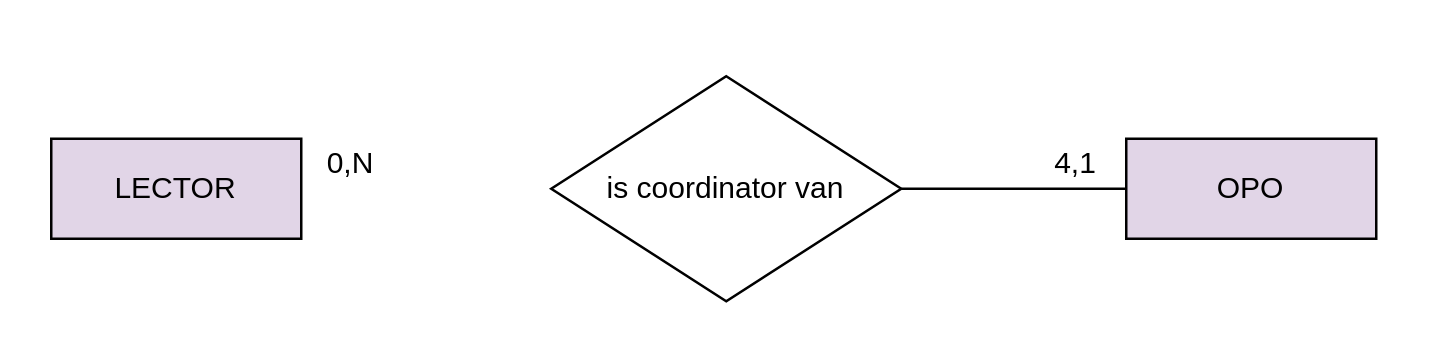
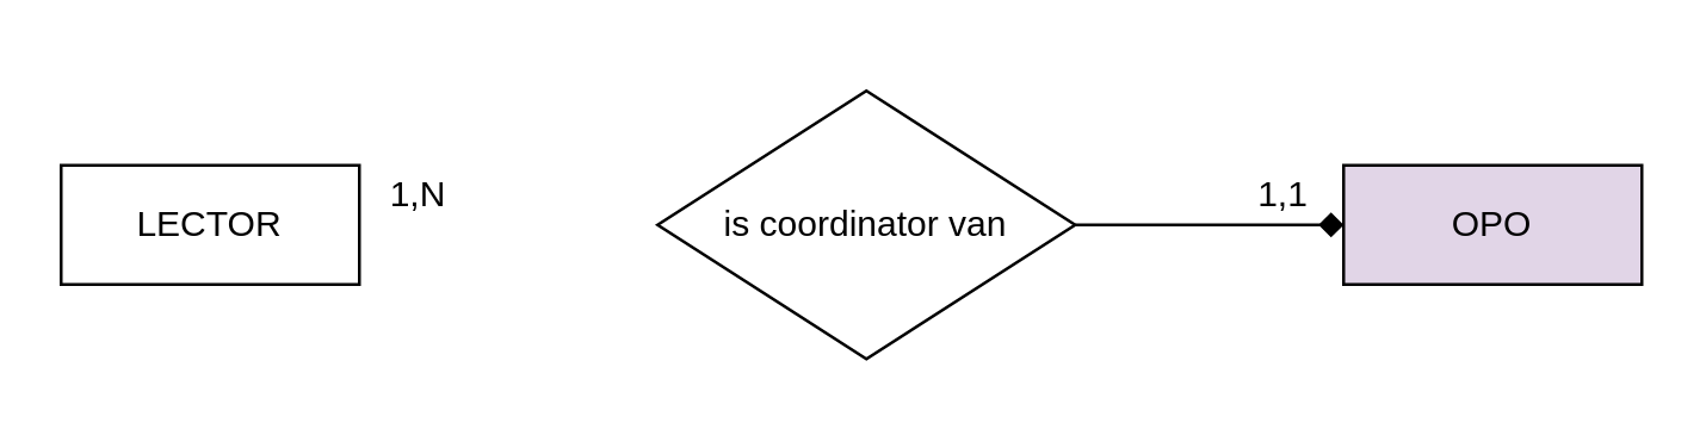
- <mxCell id="9" value="0,N" style="text;html=1;strokeColor=none;fillColor=none;align=center;verticalAlign=middle;whiteSpace=wrap;rounded=0;" vertex="1" parent="1"><mxGeometry x="110" y="50" width="60" height="30" as="geometry" /></mxCell>
+ <mxCell id="9" value="1,N" style="text;html=1;strokeColor=none;fillColor=none;align=center;verticalAlign=middle;whiteSpace=wrap;rounded=0;" vertex="1" parent="1"><mxGeometry x="110" y="50" width="60" height="30" as="geometry" /></mxCell>
- <mxCell id="10" value="4,1" style="text;html=1;strokeColor=none;fillColor=none;align=center;verticalAlign=middle;whiteSpace=wrap;rounded=0;" vertex="1" parent="1"><mxGeometry x="400" y="50" width="60" height="30" as="geometry" /></mxCell>
+ <mxCell id="10" value="1,1" style="text;html=1;strokeColor=none;fillColor=none;align=center;verticalAlign=middle;whiteSpace=wrap;rounded=0;" vertex="1" parent="1"><mxGeometry x="400" y="50" width="60" height="30" as="geometry" /></mxCell>
- <mxCell id="2" value="LECTOR" style="whiteSpace=wrap;html=1;align=center;fillColor=#e1d5e7;" vertex="1" parent="1"><mxGeometry x="20" y="55" width="100" height="40" as="geometry" /></mxCell>
+ <mxCell id="2" value="LECTOR" style="whiteSpace=wrap;html=1;align=center;" vertex="1" parent="1"><mxGeometry x="20" y="55" width="100" height="40" as="geometry" /></mxCell>
- <mxCell id="11" value="" style="endArrow=none;html=1;rounded=0;exitX=1;exitY=0.5;exitDx=0;exitDy=0;entryX=0;entryY=0.5;entryDx=0;entryDy=0;" edge="1" parent="1" source="4" target="3"><mxGeometry relative="1" as="geometry"><mxPoint x="240" y="30" as="sourcePoint" /><mxPoint x="400" y="30" as="targetPoint" /></mxGeometry></mxCell>
+ <mxCell id="11" value="" style="endArrow=diamond;html=1;rounded=0;exitX=1;exitY=0.5;exitDx=0;exitDy=0;entryX=0;entryY=0.5;entryDx=0;entryDy=0;" edge="1" parent="1" source="4" target="3"><mxGeometry relative="1" as="geometry"><mxPoint x="240" y="30" as="sourcePoint" /><mxPoint x="400" y="30" as="targetPoint" /></mxGeometry></mxCell>
